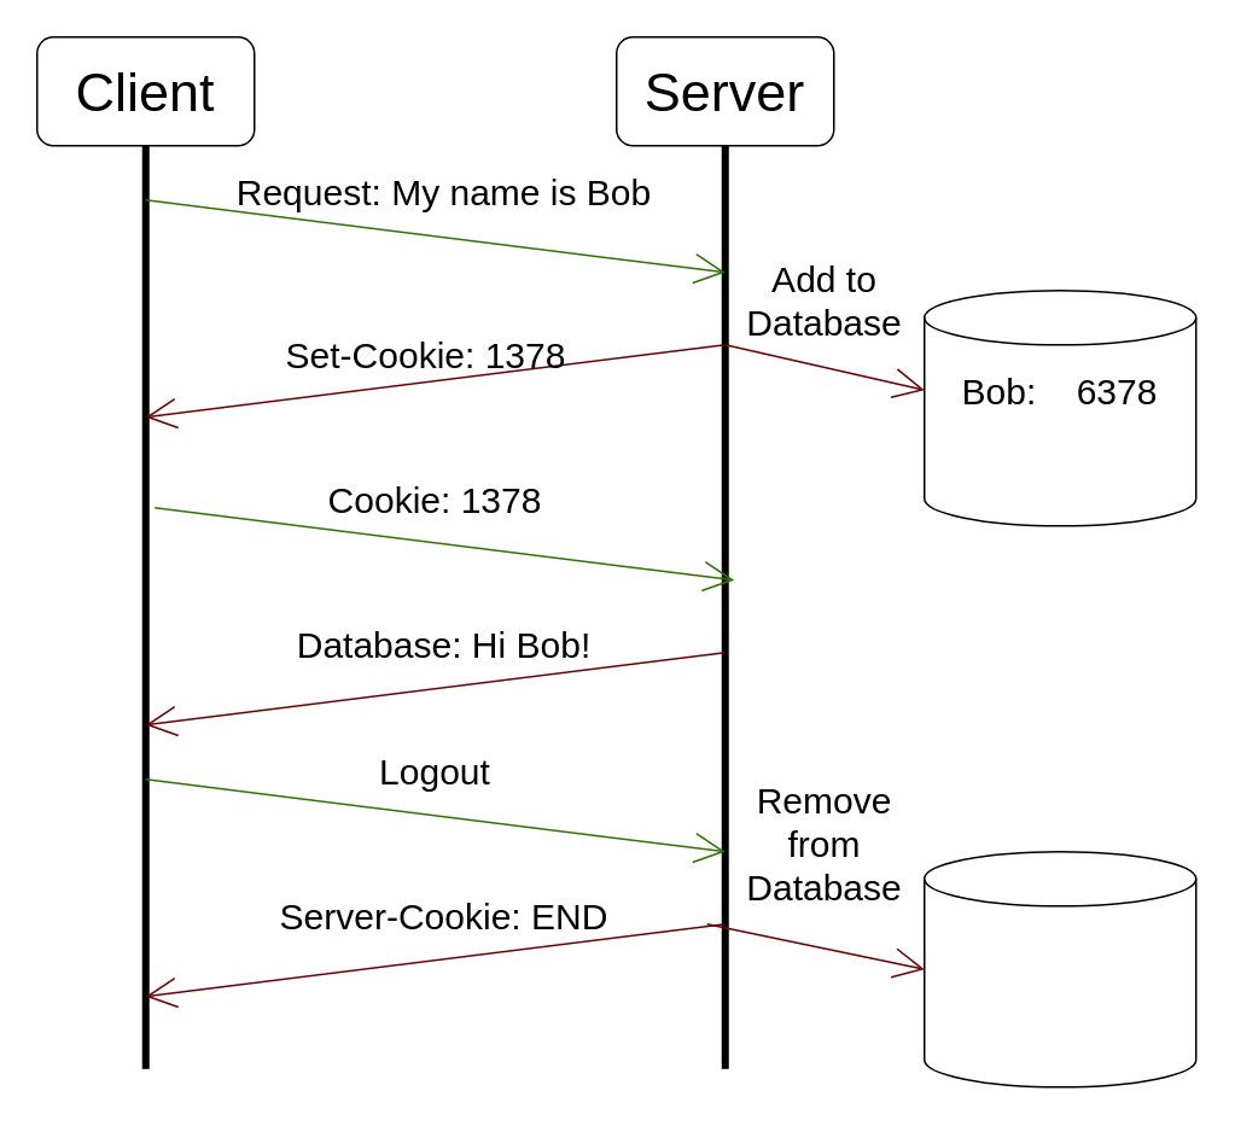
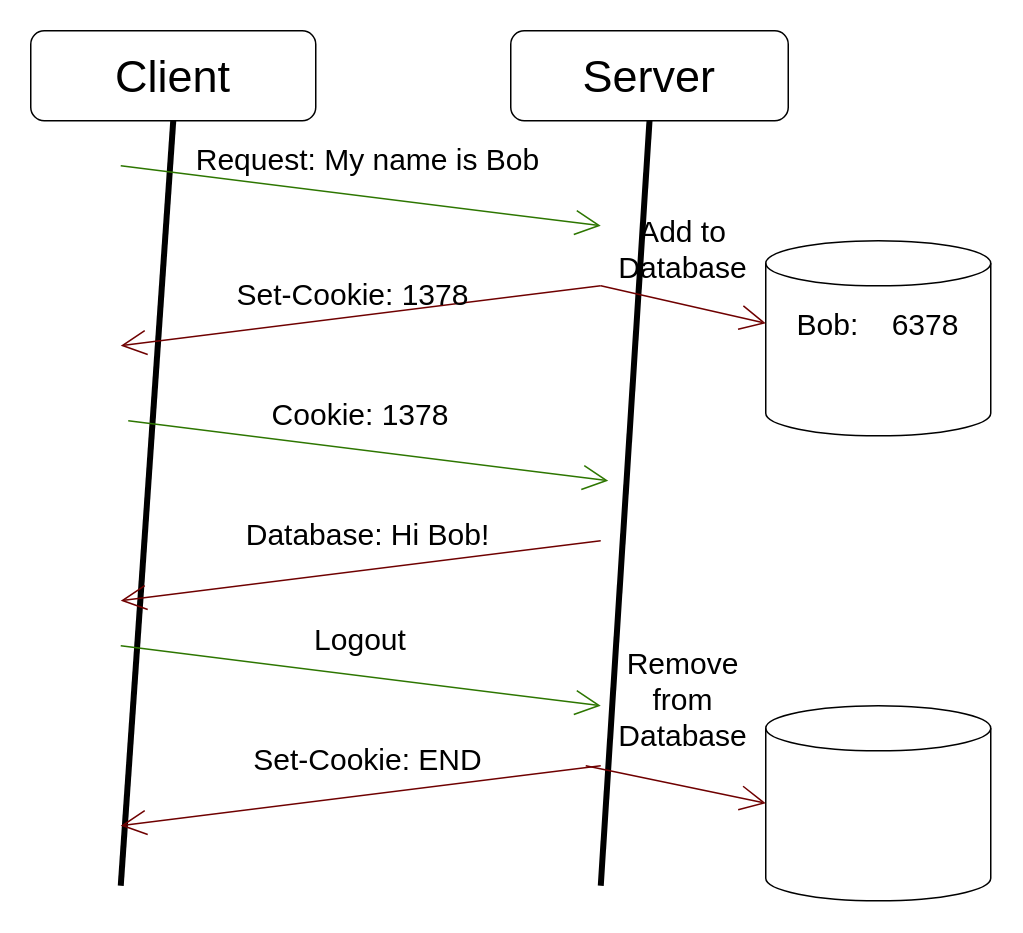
- <mxCell id="2" value="Client" style="rounded=1;whiteSpace=wrap;html=1;fontSize=30;" vertex="1" parent="1"><mxGeometry x="20" y="20" width="120" height="60" as="geometry" /></mxCell>
+ <mxCell id="2" value="Client" style="rounded=1;whiteSpace=wrap;html=1;fontSize=30;" vertex="1" parent="1"><mxGeometry x="20" y="20" width="190" height="60" as="geometry" /></mxCell>
- <mxCell id="3" value="Server" style="rounded=1;whiteSpace=wrap;html=1;fontSize=30;" vertex="1" parent="1"><mxGeometry x="340" y="20" width="120" height="60" as="geometry" /></mxCell>
+ <mxCell id="3" value="Server" style="rounded=1;whiteSpace=wrap;html=1;fontSize=30;" vertex="1" parent="1"><mxGeometry x="340" y="20" width="185" height="60" as="geometry" /></mxCell>
- <mxCell id="20" value="Server-Cookie: END" style="text;html=1;strokeColor=none;fillColor=none;align=center;verticalAlign=middle;whiteSpace=wrap;rounded=0;fontSize=20;" vertex="1" parent="1"><mxGeometry x="125" y="490" width="240" height="30" as="geometry" /></mxCell>
+ <mxCell id="20" value="Set-Cookie: END" style="text;html=1;strokeColor=none;fillColor=none;align=center;verticalAlign=middle;whiteSpace=wrap;rounded=0;fontSize=20;" vertex="1" parent="1"><mxGeometry x="125" y="490" width="240" height="30" as="geometry" /></mxCell>
